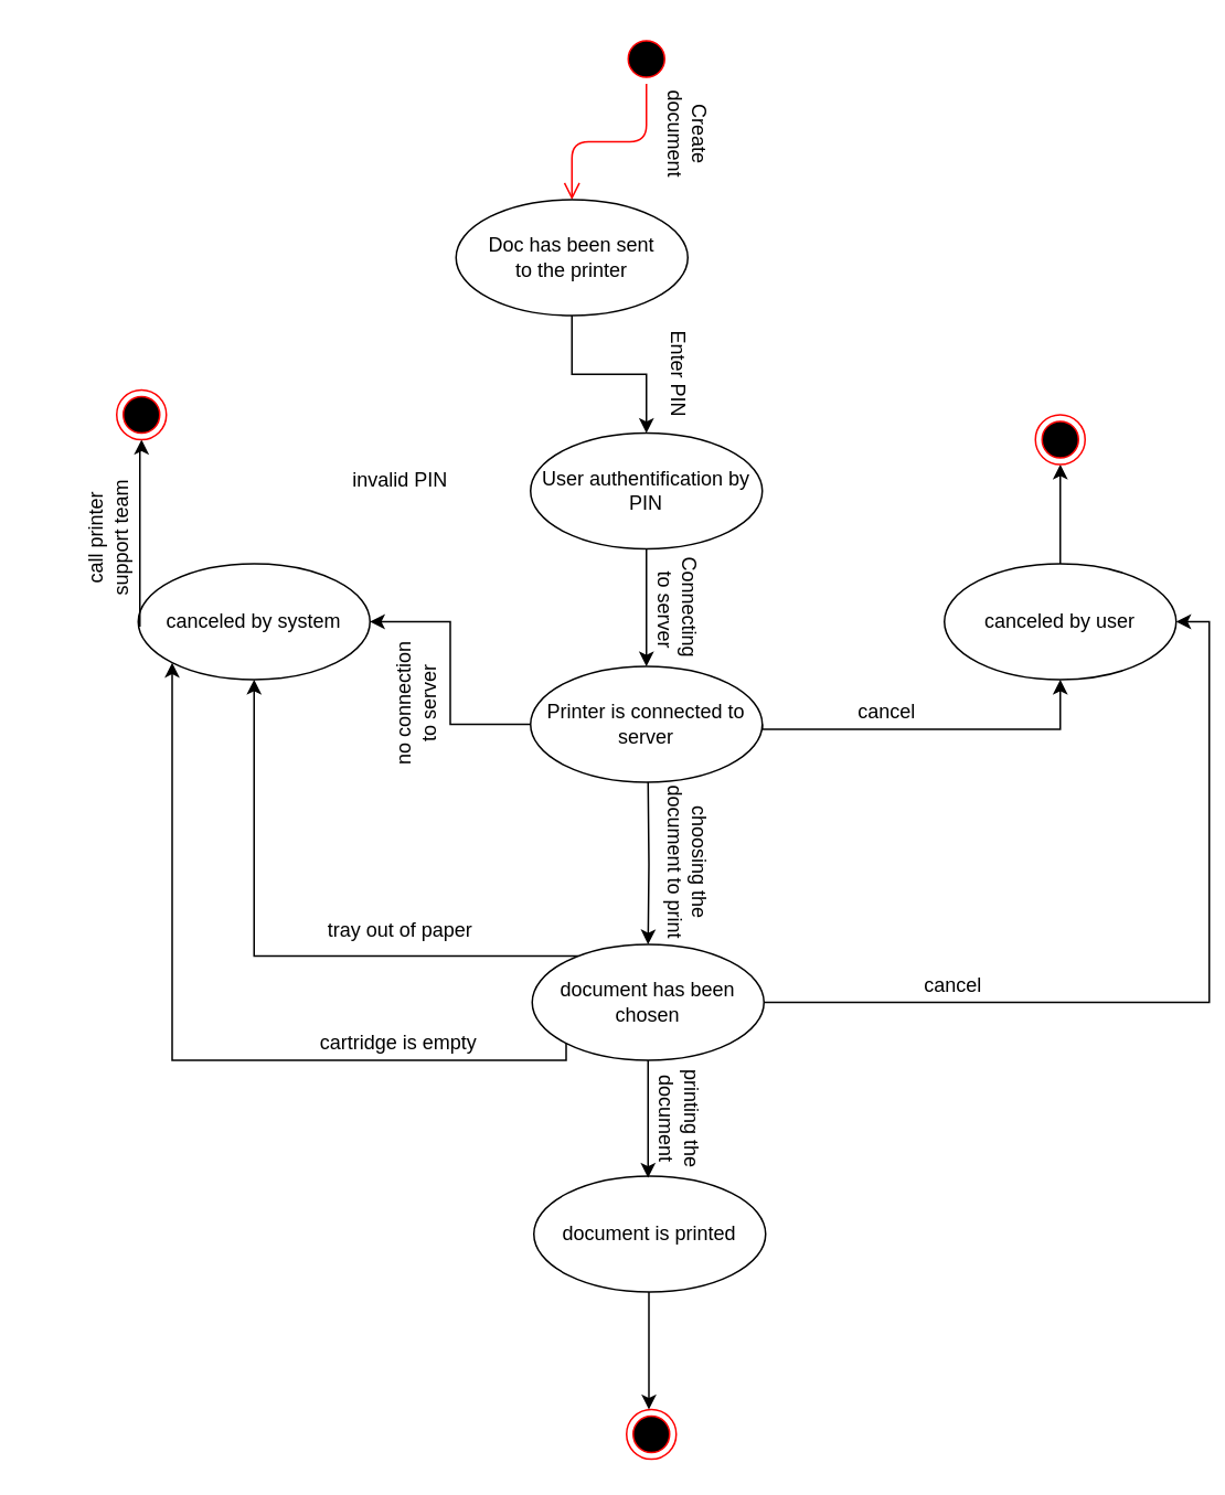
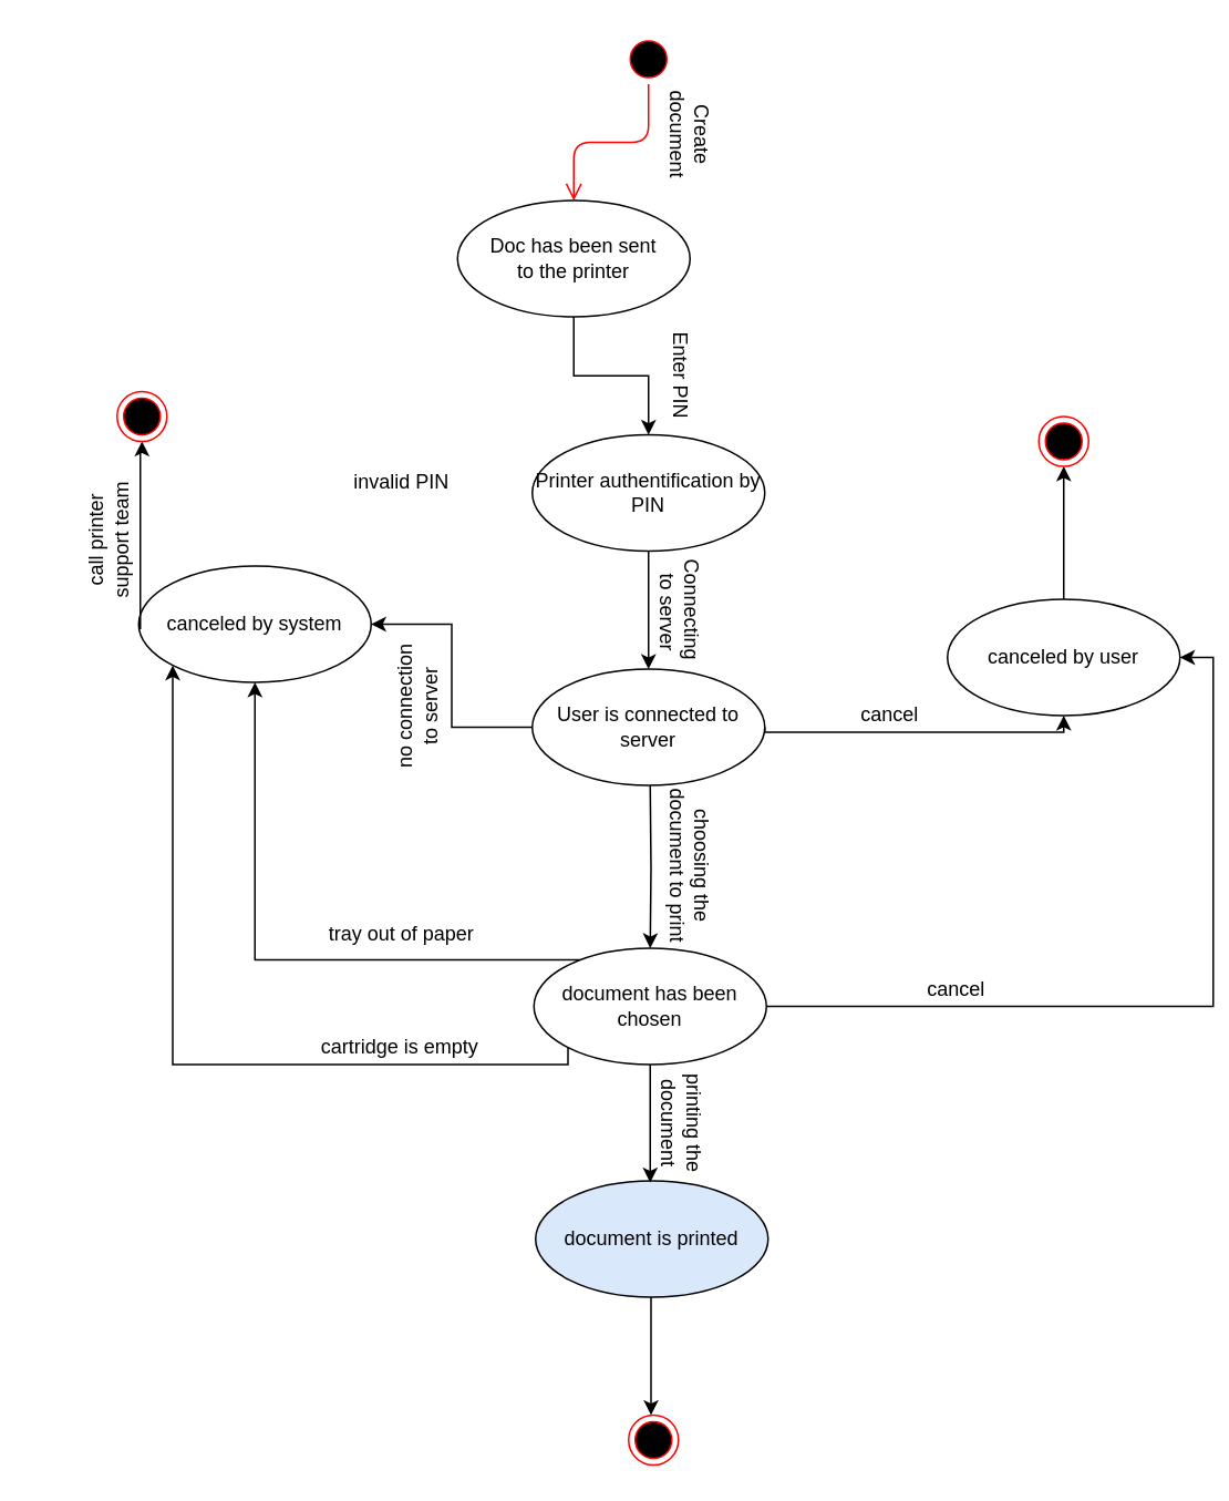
- <mxCell id="9" value="User authentification by PIN" style="ellipse;whiteSpace=wrap;html=1;" vertex="1" parent="1"><mxGeometry x="320" y="261" width="140" height="70" as="geometry" /></mxCell>
+ <mxCell id="9" value="Printer authentification by PIN" style="ellipse;whiteSpace=wrap;html=1;" vertex="1" parent="1"><mxGeometry x="320" y="261" width="140" height="70" as="geometry" /></mxCell>
- <mxCell id="29" value="canceled by user" style="ellipse;whiteSpace=wrap;html=1;" vertex="1" parent="1"><mxGeometry x="570" y="340" width="140" height="70" as="geometry" /></mxCell>
+ <mxCell id="29" value="canceled by user" style="ellipse;whiteSpace=wrap;html=1;" vertex="1" parent="1"><mxGeometry x="570" y="360" width="140" height="70" as="geometry" /></mxCell>
- <mxCell id="5" value="Printer is connected to server" style="ellipse;whiteSpace=wrap;html=1;" vertex="1" parent="1"><mxGeometry x="320" y="402" width="140" height="70" as="geometry" /></mxCell>
+ <mxCell id="5" value="User is connected to server" style="ellipse;whiteSpace=wrap;html=1;" vertex="1" parent="1"><mxGeometry x="320" y="402" width="140" height="70" as="geometry" /></mxCell>
- <mxCell id="31" value="document is printed" style="ellipse;whiteSpace=wrap;html=1;" vertex="1" parent="1"><mxGeometry x="322" y="710" width="140" height="70" as="geometry" /></mxCell>
+ <mxCell id="31" value="document is printed" style="ellipse;whiteSpace=wrap;html=1;fillColor=#dae8fc;" vertex="1" parent="1"><mxGeometry x="322" y="710" width="140" height="70" as="geometry" /></mxCell>
